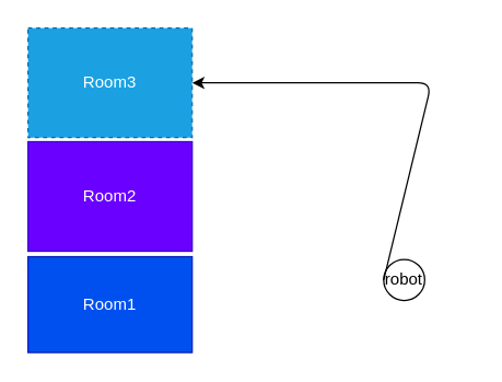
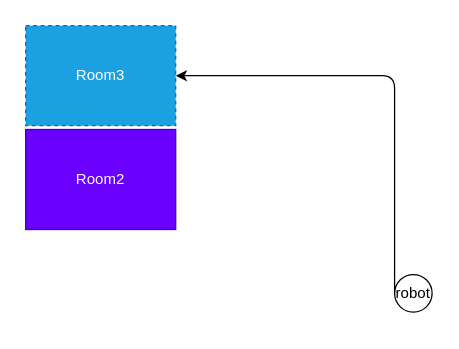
- <mxCell id="5" value="robot" style="ellipse;whiteSpace=wrap;html=1;aspect=fixed;" parent="1" vertex="1"><mxGeometry x="280" y="189" width="30" height="30" as="geometry" /></mxCell>
+ <mxCell id="5" value="robot" style="ellipse;whiteSpace=wrap;html=1;aspect=fixed;" parent="1" vertex="1"><mxGeometry x="315" y="219" width="30" height="30" as="geometry" /></mxCell>
- <mxCell id="2" value="Room1" style="rounded=0;whiteSpace=wrap;html=1;fillColor=#0050ef;strokeColor=#001DBC;fontColor=#ffffff;" parent="1" vertex="1"><mxGeometry x="20" y="187" width="120" height="70" as="geometry" /></mxCell>
